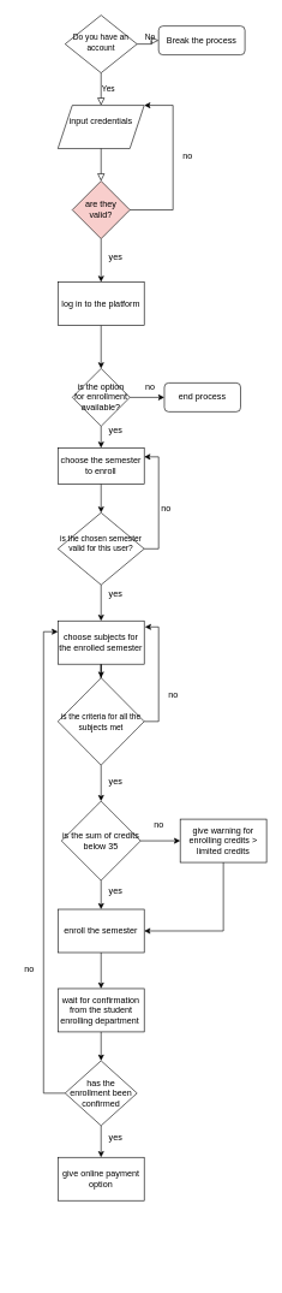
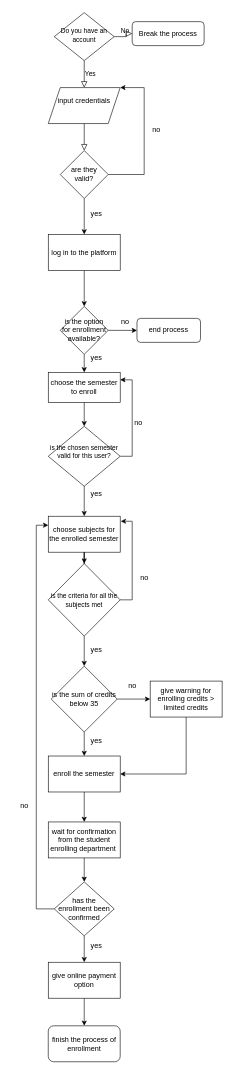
- <mxCell id="10" value="are they valid?" style="rhombus;whiteSpace=wrap;html=1;fillColor=#f8cecc;" vertex="1" parent="1"><mxGeometry x="100" y="250" width="80" height="80" as="geometry" /></mxCell>
+ <mxCell id="10" value="are they valid?" style="rhombus;whiteSpace=wrap;html=1;" vertex="1" parent="1"><mxGeometry x="100" y="250" width="80" height="80" as="geometry" /></mxCell>
+ <mxCell id="48" style="edgeStyle=orthogonalEdgeStyle;rounded=0;orthogonalLoop=1;jettySize=auto;html=1;exitX=0.5;exitY=1;exitDx=0;exitDy=0;" edge="1" parent="1" source="49" target="52"><mxGeometry relative="1" as="geometry" /></mxCell>
+ <mxCell id="52" value="finish the process of enrollment" style="rounded=1;whiteSpace=wrap;html=1;" vertex="1" parent="1"><mxGeometry x="80" y="1710" width="120" height="60" as="geometry" /></mxCell>
